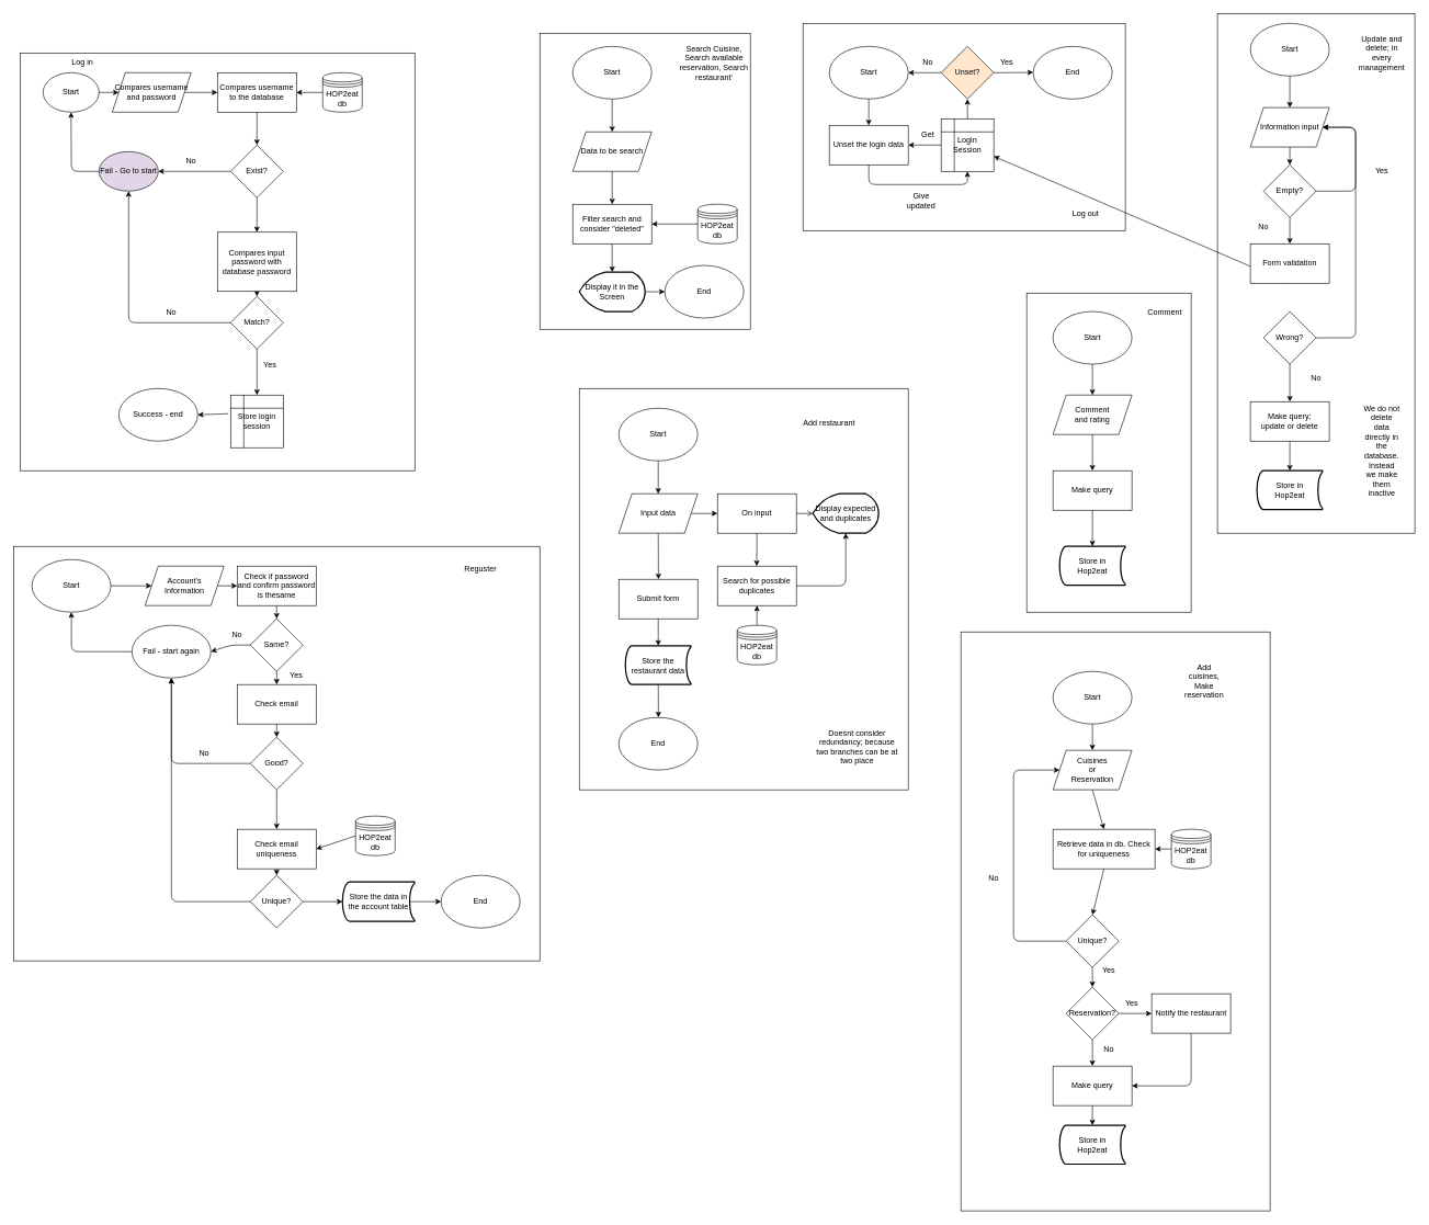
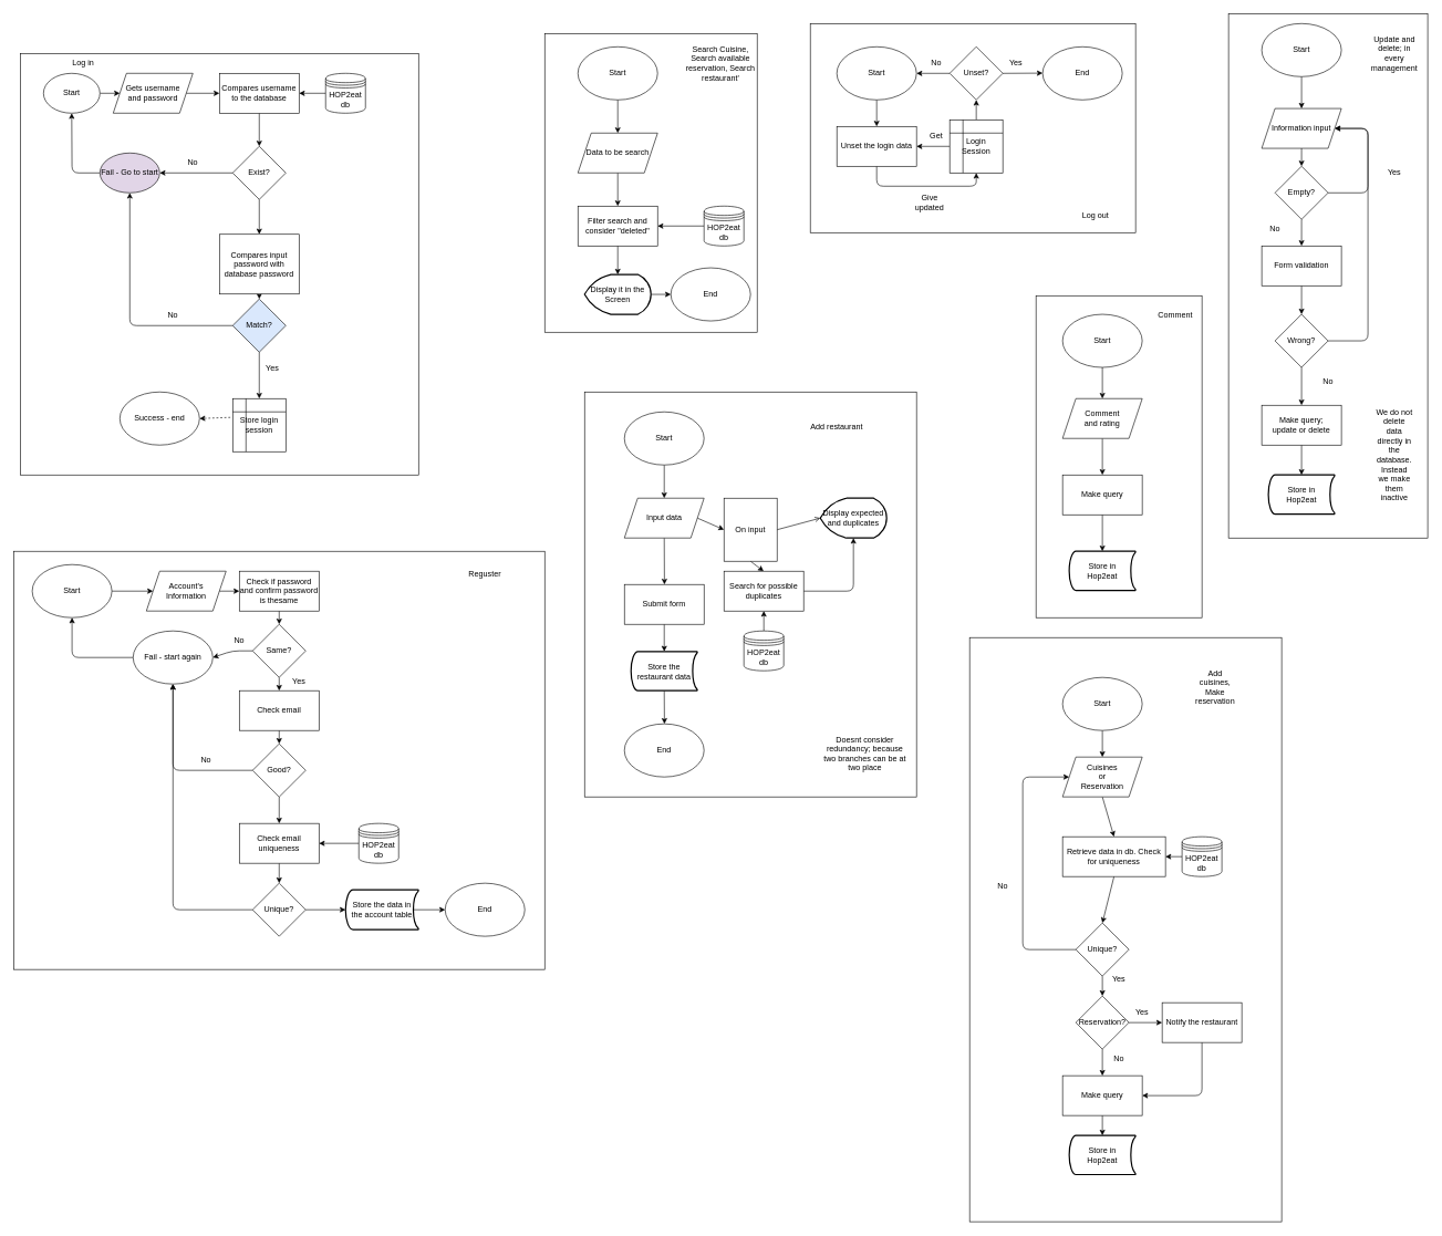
- <mxCell id="88" value="Unset?" style="rhombus;whiteSpace=wrap;html=1;fillColor=#ffe6cc;" parent="1" vertex="1"><mxGeometry x="1430" y="70" width="80" height="80" as="geometry" /></mxCell>
+ <mxCell id="88" value="Unset?" style="rhombus;whiteSpace=wrap;html=1;" parent="1" vertex="1"><mxGeometry x="1430" y="70" width="80" height="80" as="geometry" /></mxCell>
- <mxCell id="14" value="Compares username&lt;br&gt;and password" style="shape=parallelogram;perimeter=parallelogramPerimeter;whiteSpace=wrap;html=1;fixedSize=1;" parent="1" vertex="1"><mxGeometry x="170" y="110" width="120" height="60" as="geometry" /></mxCell>
+ <mxCell id="14" value="Gets username&lt;br&gt;and password" style="shape=parallelogram;perimeter=parallelogramPerimeter;whiteSpace=wrap;html=1;fixedSize=1;" parent="1" vertex="1"><mxGeometry x="170" y="110" width="120" height="60" as="geometry" /></mxCell>
- <mxCell id="127" style="edgeStyle=none;html=1;exitX=0.5;exitY=1;exitDx=0;exitDy=0;" edge="1" parent="1" source="128" target="83"><mxGeometry relative="1" as="geometry" /></mxCell>
+ <mxCell id="127" style="edgeStyle=none;html=1;exitX=0.5;exitY=1;exitDx=0;exitDy=0;entryX=0.5;entryY=0;entryDx=0;entryDy=0;" edge="1" parent="1" source="128" target="131"><mxGeometry relative="1" as="geometry" /></mxCell>
- <mxCell id="29" value="Match?" style="rhombus;whiteSpace=wrap;html=1;" parent="1" vertex="1"><mxGeometry x="350" y="450" width="80" height="80" as="geometry" /></mxCell>
+ <mxCell id="29" value="Match?" style="rhombus;whiteSpace=wrap;html=1;fillColor=#dae8fc;" parent="1" vertex="1"><mxGeometry x="350" y="450" width="80" height="80" as="geometry" /></mxCell>
- <mxCell id="43" style="edgeStyle=none;html=1;exitX=-0.045;exitY=0.354;exitDx=0;exitDy=0;exitPerimeter=0;entryX=1;entryY=0.5;entryDx=0;entryDy=0;" parent="1" source="44" target="32" edge="1"><mxGeometry relative="1" as="geometry"><mxPoint x="340" y="630" as="sourcePoint" /></mxGeometry></mxCell>
+ <mxCell id="43" style="edgeStyle=none;html=1;exitX=-0.045;exitY=0.354;exitDx=0;exitDy=0;exitPerimeter=0;entryX=1;entryY=0.5;entryDx=0;entryDy=0;dashed=1;" parent="1" source="44" target="32" edge="1"><mxGeometry relative="1" as="geometry"><mxPoint x="340" y="630" as="sourcePoint" /></mxGeometry></mxCell>
- <mxCell id="102" value="On input" style="rounded=0;whiteSpace=wrap;html=1;" parent="1" vertex="1"><mxGeometry x="1090" y="750" width="120" height="60" as="geometry" /></mxCell>
+ <mxCell id="102" value="On input" style="rounded=0;whiteSpace=wrap;html=1;" parent="1" vertex="1"><mxGeometry x="1090" y="750" width="80" height="95" as="geometry" /></mxCell>
- <mxCell id="57" value="Check email uniqueness" style="rounded=0;whiteSpace=wrap;html=1;" parent="1" vertex="1"><mxGeometry x="360" y="1260" width="120" height="60" as="geometry" /></mxCell>
+ <mxCell id="57" value="Check email uniqueness" style="rounded=0;whiteSpace=wrap;html=1;" parent="1" vertex="1"><mxGeometry x="360" y="1240" width="120" height="60" as="geometry" /></mxCell>
